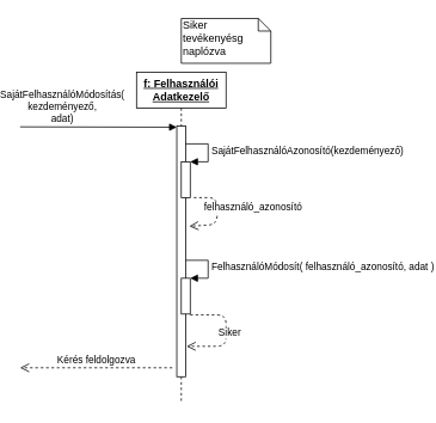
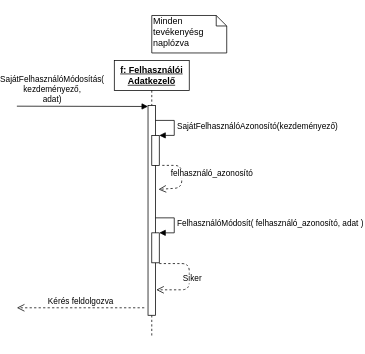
- <mxCell id="11" value="Siker tevékenyésg naplózva" style="shape=note;whiteSpace=wrap;html=1;size=14;verticalAlign=top;align=left;spacingTop=-6;" parent="1" vertex="1"><mxGeometry x="200" y="20" width="100" height="50" as="geometry" /></mxCell>
+ <mxCell id="11" value="Minden tevékenyésg naplózva" style="shape=note;whiteSpace=wrap;html=1;size=14;verticalAlign=top;align=left;spacingTop=-6;" parent="1" vertex="1"><mxGeometry x="200" y="20" width="100" height="50" as="geometry" /></mxCell>
